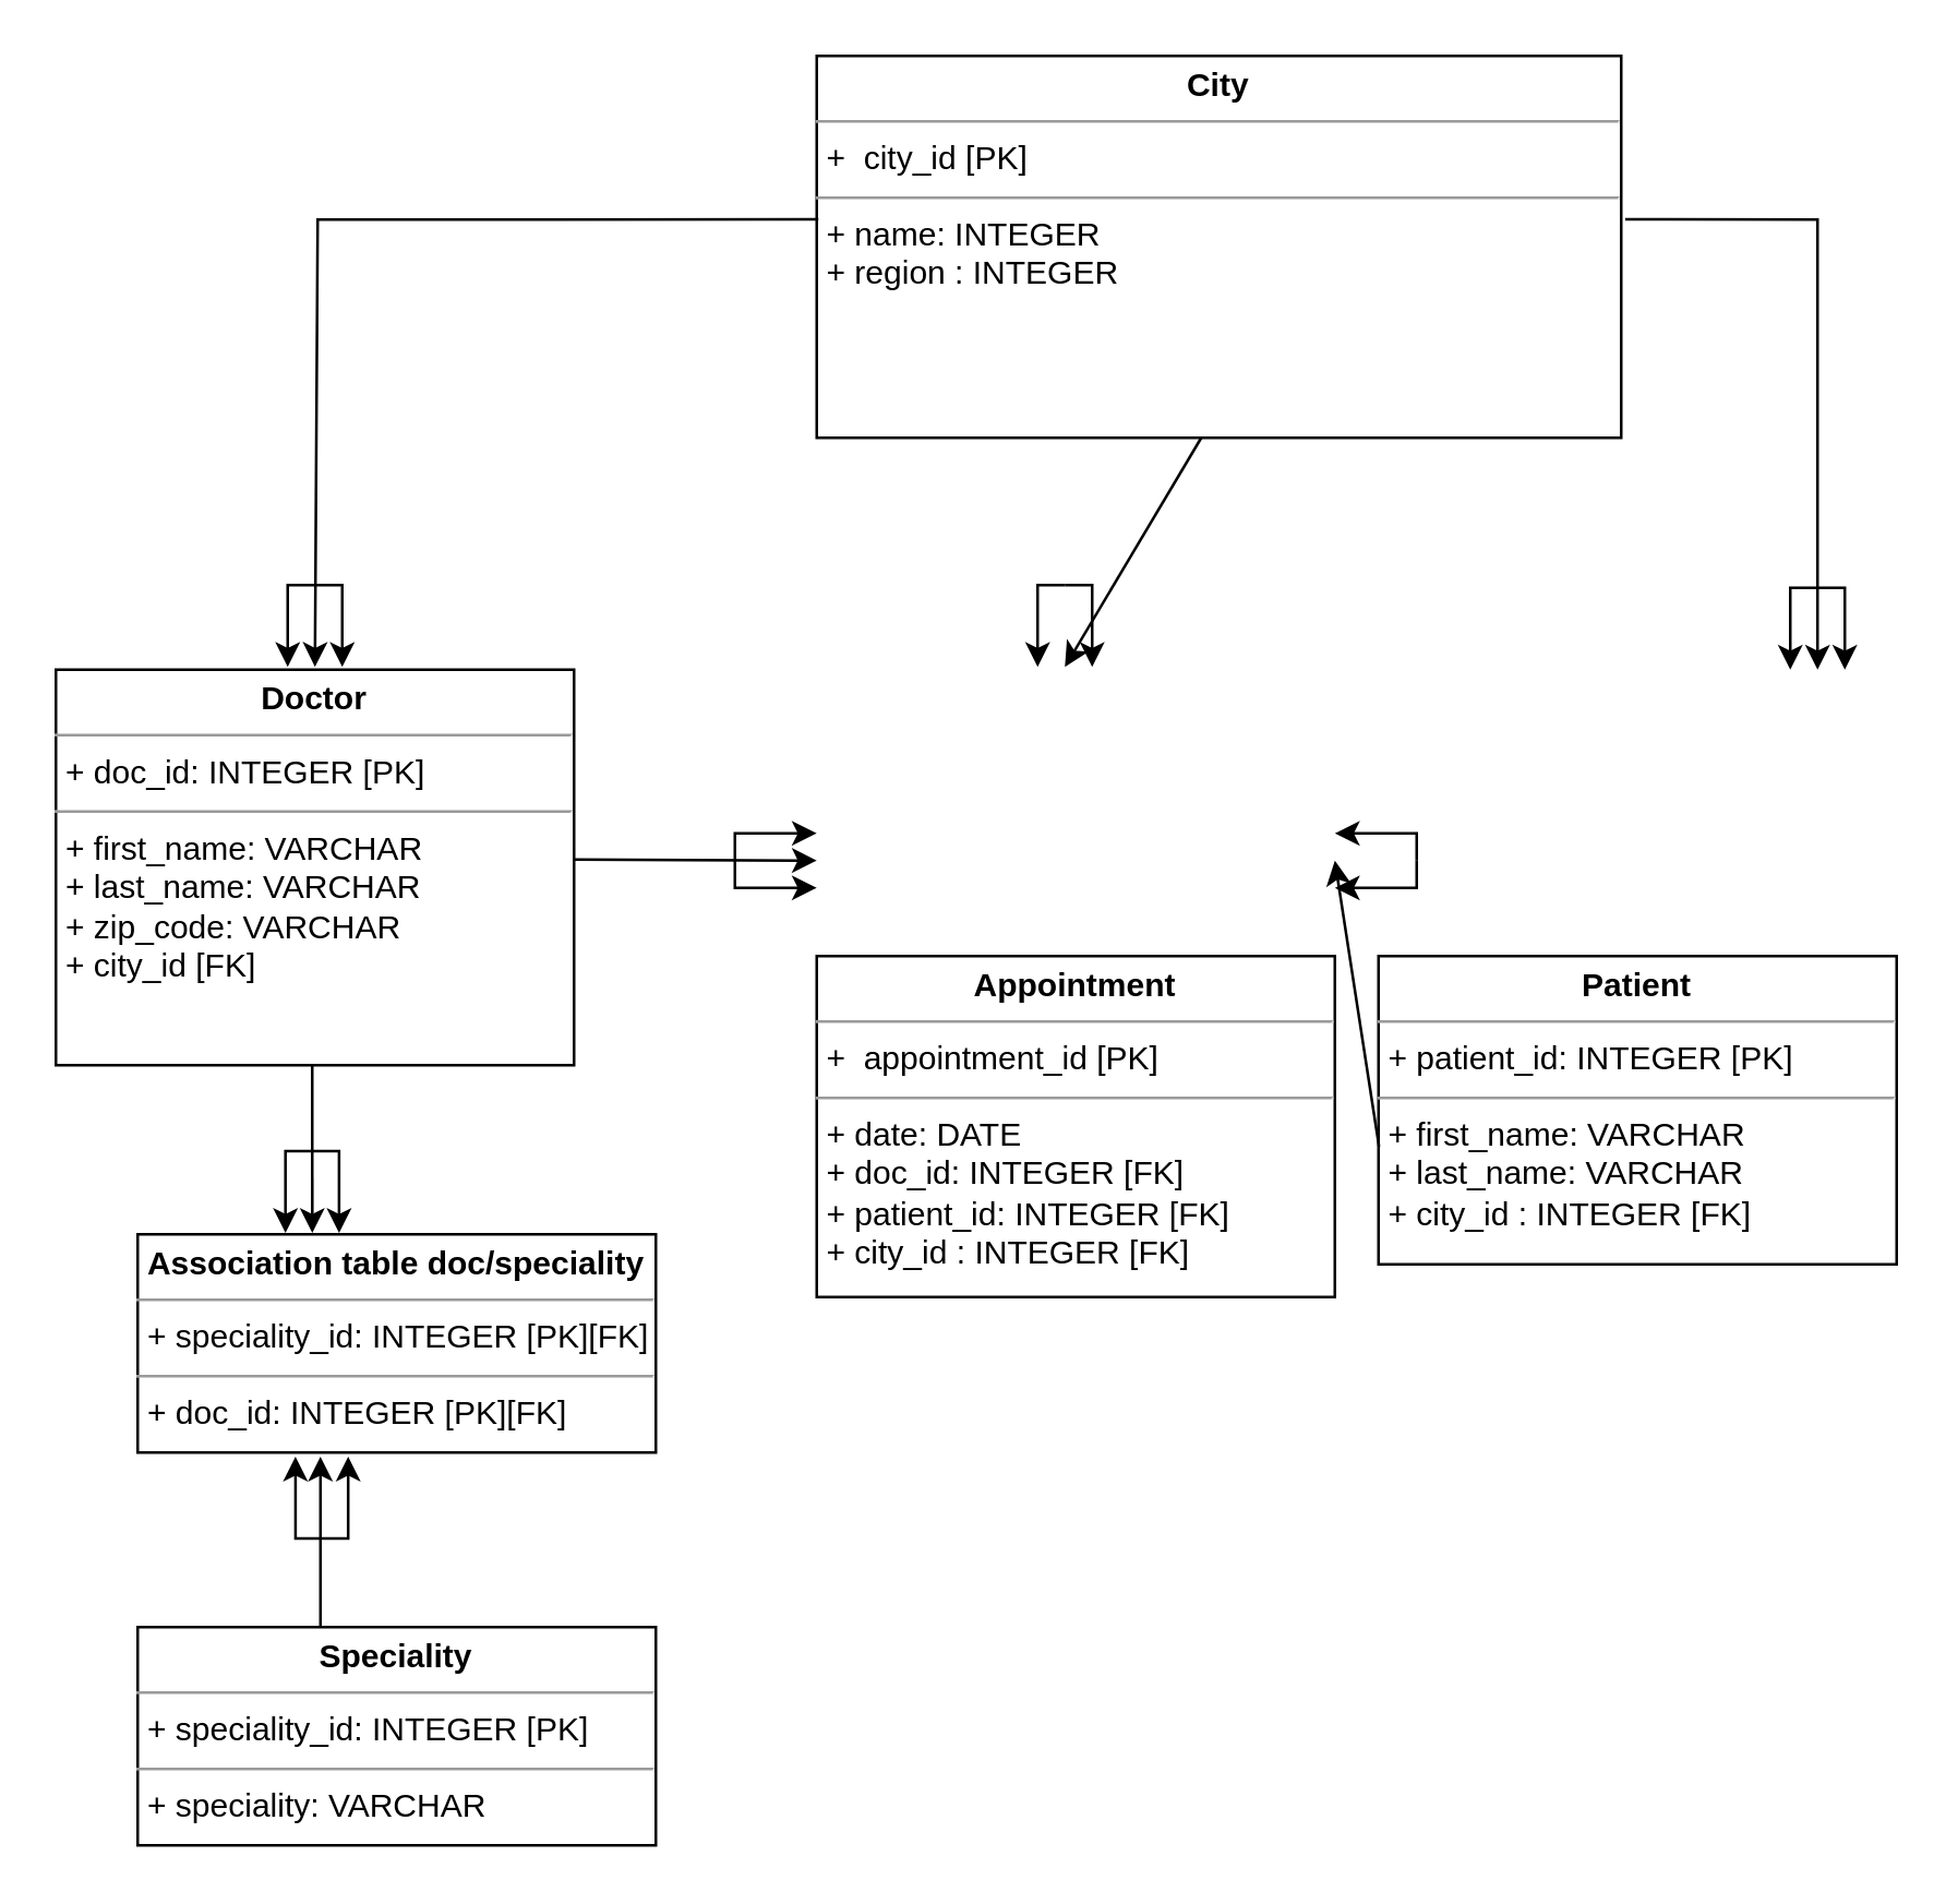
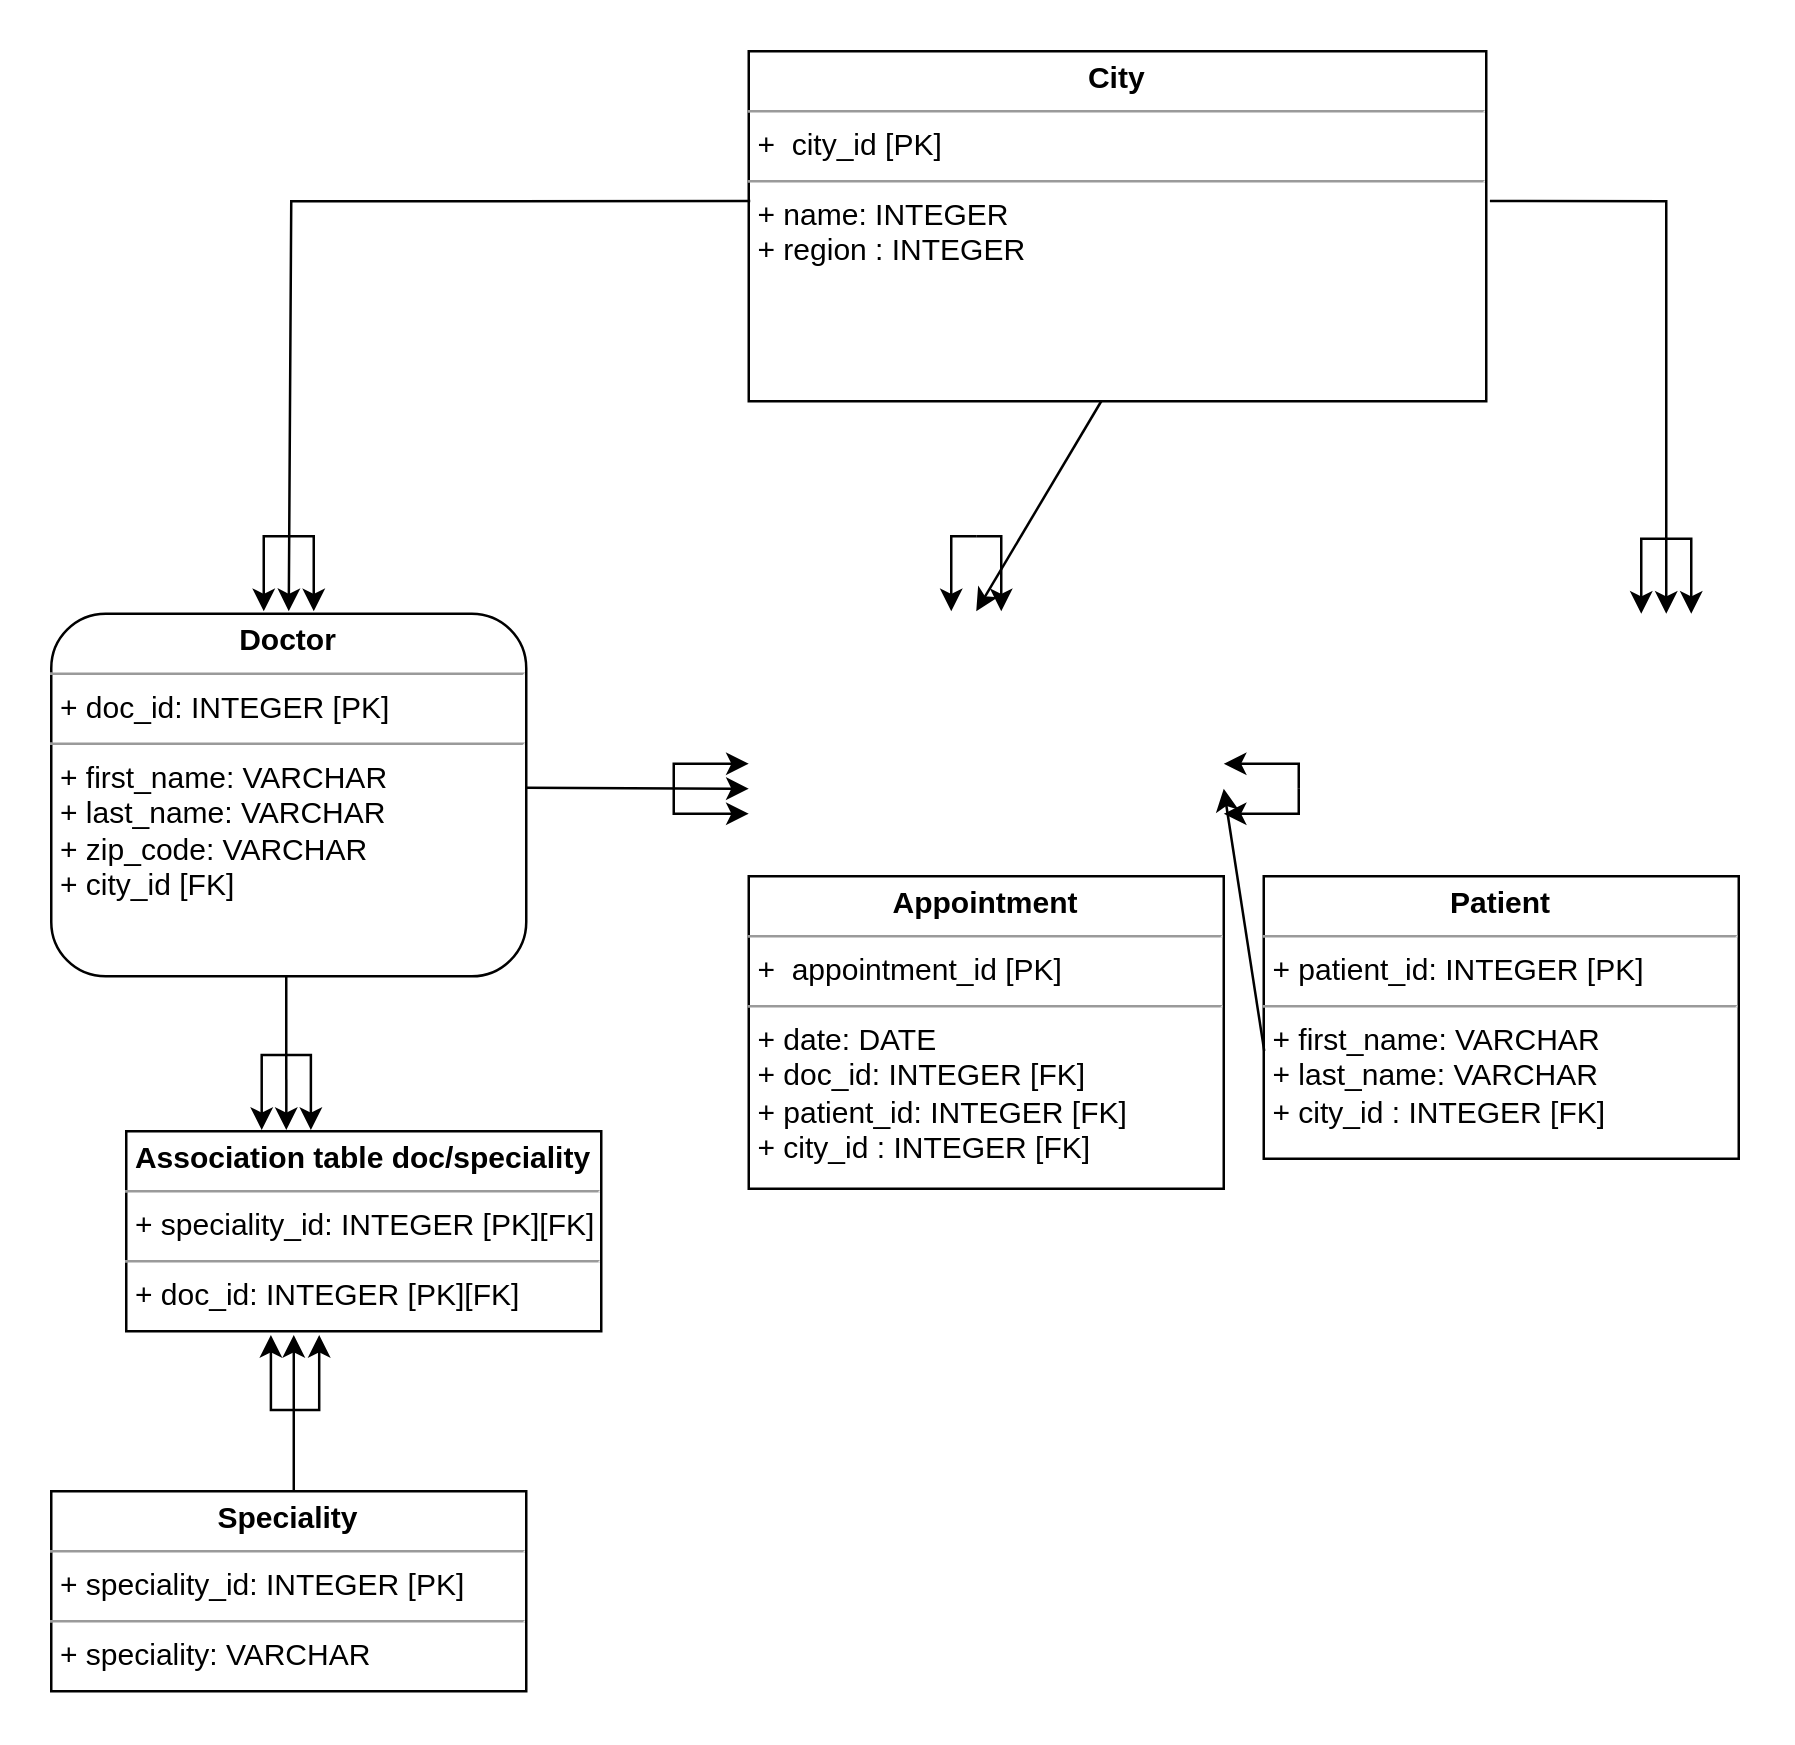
- <mxCell id="2" value="&lt;p style=&quot;margin:0px;margin-top:4px;text-align:center;&quot;&gt;&lt;b&gt;Doctor&lt;/b&gt;&lt;/p&gt;&lt;hr size=&quot;1&quot;&gt;&lt;p style=&quot;margin:0px;margin-left:4px;&quot;&gt;+ doc_id: INTEGER [PK]&lt;br&gt;&lt;/p&gt;&lt;hr size=&quot;1&quot;&gt;&lt;p style=&quot;margin:0px;margin-left:4px;&quot;&gt;+ first_name: VARCHAR&amp;nbsp;&lt;br&gt;&lt;/p&gt;&lt;p style=&quot;margin:0px;margin-left:4px;&quot;&gt;+ last_name: VARCHAR&amp;nbsp;&lt;br&gt;&lt;span style=&quot;background-color: initial;&quot;&gt;+ zip_code: VARCHAR&amp;nbsp;&lt;/span&gt;&lt;br&gt;&lt;/p&gt;&lt;p style=&quot;margin:0px;margin-left:4px;&quot;&gt;+ city_id [FK]&lt;br&gt;&lt;/p&gt;" style="verticalAlign=top;align=left;overflow=fill;fontSize=12;fontFamily=Helvetica;html=1;rounded=0;shadow=0;comic=0;labelBackgroundColor=none;strokeWidth=1" parent="1" vertex="1"><mxGeometry x="20" y="245" width="190" height="145" as="geometry" /></mxCell>
+ <mxCell id="2" value="&lt;p style=&quot;margin:0px;margin-top:4px;text-align:center;&quot;&gt;&lt;b&gt;Doctor&lt;/b&gt;&lt;/p&gt;&lt;hr size=&quot;1&quot;&gt;&lt;p style=&quot;margin:0px;margin-left:4px;&quot;&gt;+ doc_id: INTEGER [PK]&lt;br&gt;&lt;/p&gt;&lt;hr size=&quot;1&quot;&gt;&lt;p style=&quot;margin:0px;margin-left:4px;&quot;&gt;+ first_name: VARCHAR&amp;nbsp;&lt;br&gt;&lt;/p&gt;&lt;p style=&quot;margin:0px;margin-left:4px;&quot;&gt;+ last_name: VARCHAR&amp;nbsp;&lt;br&gt;&lt;span style=&quot;background-color: initial;&quot;&gt;+ zip_code: VARCHAR&amp;nbsp;&lt;/span&gt;&lt;br&gt;&lt;/p&gt;&lt;p style=&quot;margin:0px;margin-left:4px;&quot;&gt;+ city_id [FK]&lt;br&gt;&lt;/p&gt;" style="verticalAlign=top;align=left;overflow=fill;fontSize=12;fontFamily=Helvetica;html=1;shadow=0;comic=0;labelBackgroundColor=none;strokeWidth=1;rounded=1;" parent="1" vertex="1"><mxGeometry x="20" y="245" width="190" height="145" as="geometry" /></mxCell>
- <mxCell id="31" value="&lt;p style=&quot;margin:0px;margin-top:4px;text-align:center;&quot;&gt;&lt;b&gt;Speciality&lt;/b&gt;&lt;/p&gt;&lt;hr size=&quot;1&quot;&gt;&lt;p style=&quot;margin:0px;margin-left:4px;&quot;&gt;+ speciality_id: INTEGER [PK]&lt;br&gt;&lt;/p&gt;&lt;hr size=&quot;1&quot;&gt;&lt;p style=&quot;margin:0px;margin-left:4px;&quot;&gt;+ speciality: VARCHAR&amp;nbsp;&lt;/p&gt;" style="verticalAlign=top;align=left;overflow=fill;fontSize=12;fontFamily=Helvetica;html=1;rounded=0;shadow=0;comic=0;labelBackgroundColor=none;strokeWidth=1" parent="1" vertex="1"><mxGeometry x="50" y="596" width="190" height="80" as="geometry" /></mxCell>
+ <mxCell id="31" value="&lt;p style=&quot;margin:0px;margin-top:4px;text-align:center;&quot;&gt;&lt;b&gt;Speciality&lt;/b&gt;&lt;/p&gt;&lt;hr size=&quot;1&quot;&gt;&lt;p style=&quot;margin:0px;margin-left:4px;&quot;&gt;+ speciality_id: INTEGER [PK]&lt;br&gt;&lt;/p&gt;&lt;hr size=&quot;1&quot;&gt;&lt;p style=&quot;margin:0px;margin-left:4px;&quot;&gt;+ speciality: VARCHAR&amp;nbsp;&lt;/p&gt;" style="verticalAlign=top;align=left;overflow=fill;fontSize=12;fontFamily=Helvetica;html=1;rounded=0;shadow=0;comic=0;labelBackgroundColor=none;strokeWidth=1" parent="1" vertex="1"><mxGeometry x="20" y="596" width="190" height="80" as="geometry" /></mxCell>
